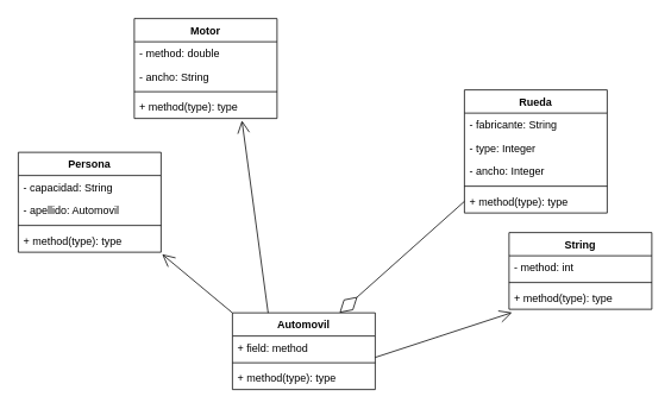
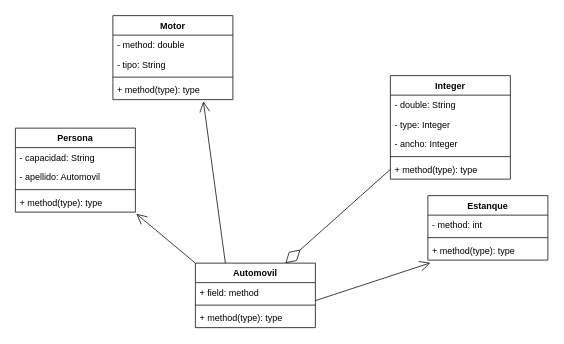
- <mxCell id="22" value="- ancho: String&#10;" style="text;strokeColor=none;fillColor=none;align=left;verticalAlign=top;spacingLeft=4;spacingRight=4;overflow=hidden;rotatable=0;points=[[0,0.5],[1,0.5]];portConstraint=eastwest;" vertex="1" parent="20"><mxGeometry y="52" width="160" height="26" as="geometry" /></mxCell>
+ <mxCell id="22" value="- tipo: String&#10;" style="text;strokeColor=none;fillColor=none;align=left;verticalAlign=top;spacingLeft=4;spacingRight=4;overflow=hidden;rotatable=0;points=[[0,0.5],[1,0.5]];portConstraint=eastwest;" vertex="1" parent="20"><mxGeometry y="52" width="160" height="26" as="geometry" /></mxCell>
- <mxCell id="13" value="Rueda" style="swimlane;fontStyle=1;align=center;verticalAlign=top;childLayout=stackLayout;horizontal=1;startSize=26;horizontalStack=0;resizeParent=1;resizeParentMax=0;resizeLast=0;collapsible=1;marginBottom=0;" vertex="1" parent="1"><mxGeometry x="520" y="100" width="160" height="138" as="geometry" /></mxCell>
+ <mxCell id="13" value="Integer" style="swimlane;fontStyle=1;align=center;verticalAlign=top;childLayout=stackLayout;horizontal=1;startSize=26;horizontalStack=0;resizeParent=1;resizeParentMax=0;resizeLast=0;collapsible=1;marginBottom=0;" vertex="1" parent="1"><mxGeometry x="520" y="100" width="160" height="138" as="geometry" /></mxCell>
- <mxCell id="14" value="- fabricante: String" style="text;strokeColor=none;fillColor=none;align=left;verticalAlign=top;spacingLeft=4;spacingRight=4;overflow=hidden;rotatable=0;points=[[0,0.5],[1,0.5]];portConstraint=eastwest;" vertex="1" parent="13"><mxGeometry y="26" width="160" height="26" as="geometry" /></mxCell>
+ <mxCell id="14" value="- double: String" style="text;strokeColor=none;fillColor=none;align=left;verticalAlign=top;spacingLeft=4;spacingRight=4;overflow=hidden;rotatable=0;points=[[0,0.5],[1,0.5]];portConstraint=eastwest;" vertex="1" parent="13"><mxGeometry y="26" width="160" height="26" as="geometry" /></mxCell>
- <mxCell id="2" value="String" style="swimlane;fontStyle=1;align=center;verticalAlign=top;childLayout=stackLayout;horizontal=1;startSize=26;horizontalStack=0;resizeParent=1;resizeParentMax=0;resizeLast=0;collapsible=1;marginBottom=0;" vertex="1" parent="1"><mxGeometry x="570" y="260" width="160" height="86" as="geometry" /></mxCell>
+ <mxCell id="2" value="Estanque" style="swimlane;fontStyle=1;align=center;verticalAlign=top;childLayout=stackLayout;horizontal=1;startSize=26;horizontalStack=0;resizeParent=1;resizeParentMax=0;resizeLast=0;collapsible=1;marginBottom=0;" vertex="1" parent="1"><mxGeometry x="570" y="260" width="160" height="86" as="geometry" /></mxCell>
